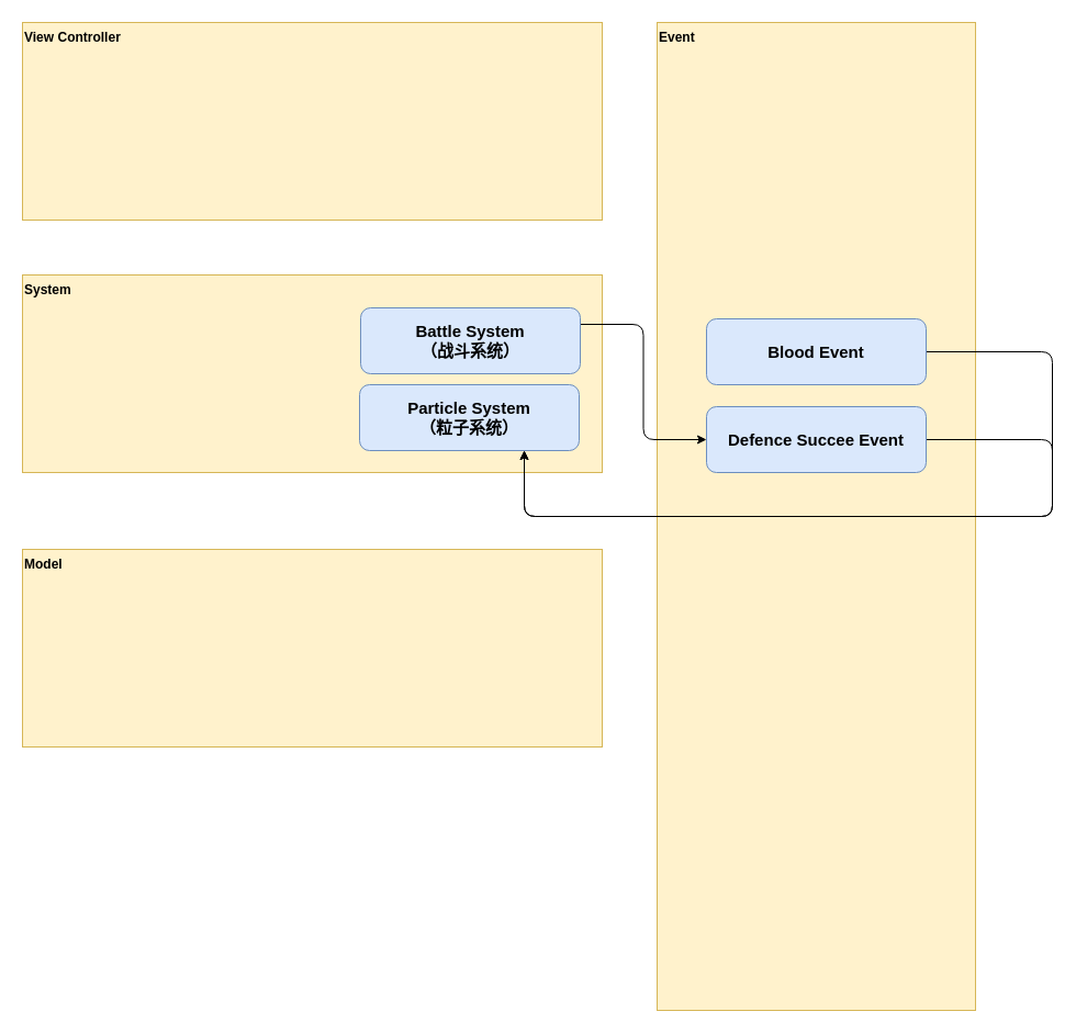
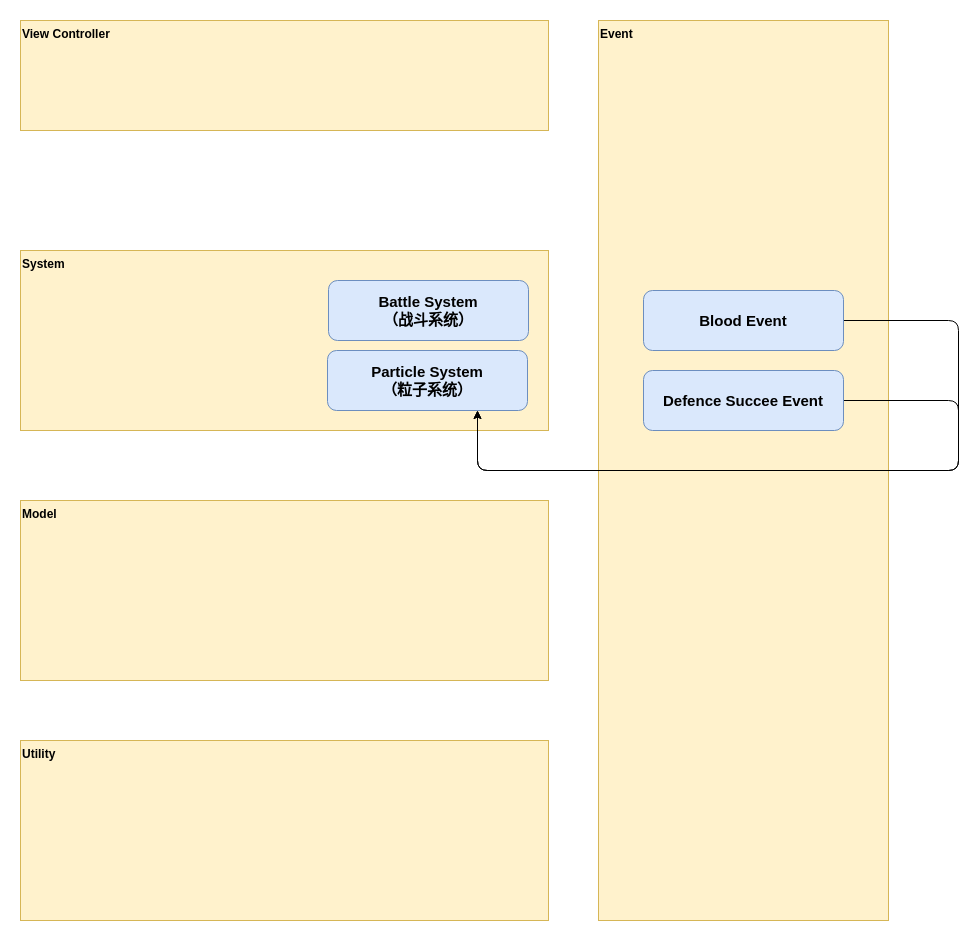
- <mxCell id="6" value="View Controller" style="rounded=0;whiteSpace=wrap;html=1;fillColor=#fff2cc;strokeColor=#d6b656;align=left;verticalAlign=top;fontStyle=1" vertex="1" parent="1"><mxGeometry x="20" y="20" width="528" height="180" as="geometry" /></mxCell>
+ <mxCell id="6" value="View Controller" style="rounded=0;whiteSpace=wrap;html=1;fillColor=#fff2cc;strokeColor=#d6b656;align=left;verticalAlign=top;fontStyle=1" vertex="1" parent="1"><mxGeometry x="20" y="20" width="528" height="110" as="geometry" /></mxCell>
- <mxCell id="7" style="edgeStyle=orthogonalEdgeStyle;rounded=1;orthogonalLoop=1;jettySize=auto;html=1;exitX=1;exitY=0.25;exitDx=0;exitDy=0;entryX=0;entryY=0.5;entryDx=0;entryDy=0;labelBorderColor=default;fontSize=15;" edge="1" parent="1" source="8" target="13"><mxGeometry relative="1" as="geometry" /></mxCell>
+ <mxCell id="5" value="Utility" style="rounded=0;whiteSpace=wrap;html=1;fillColor=#fff2cc;strokeColor=#d6b656;align=left;verticalAlign=top;fontStyle=1" vertex="1" parent="1"><mxGeometry x="20" y="740" width="528" height="180" as="geometry" /></mxCell>
